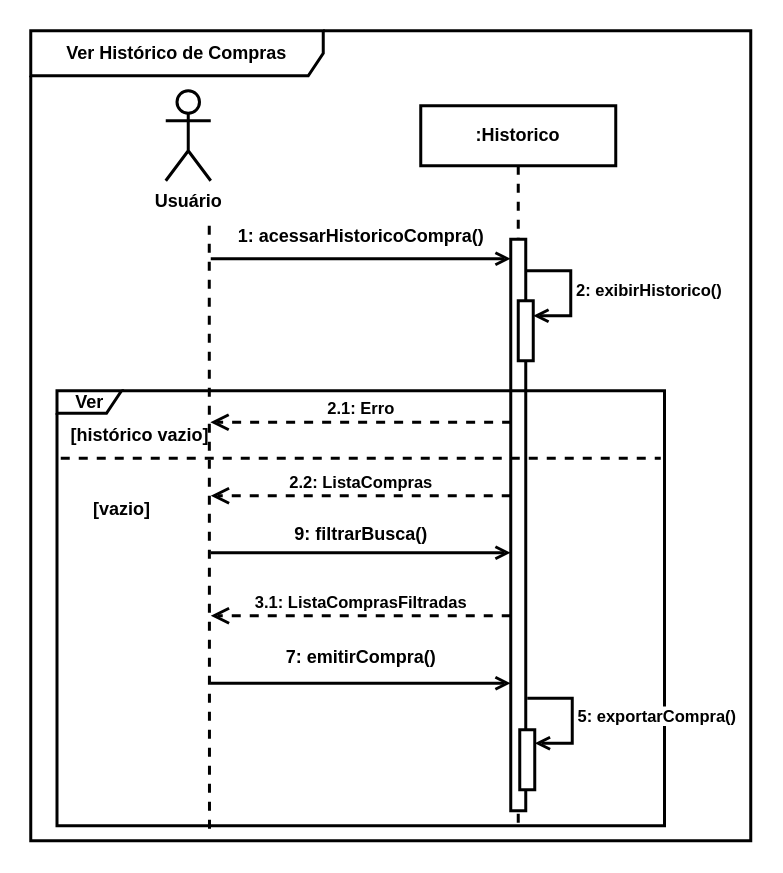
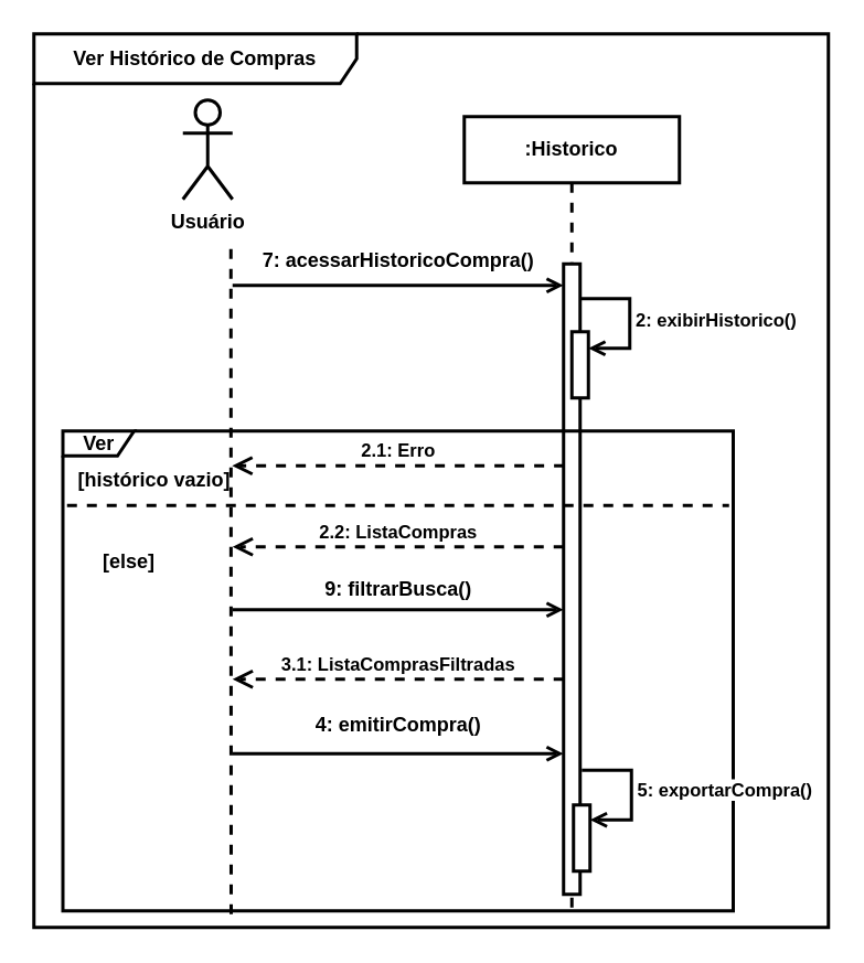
- <mxCell id="6" value="1: acessarHistoricoCompra()" style="text;html=1;align=center;verticalAlign=middle;resizable=0;points=[];autosize=1;strokeColor=none;fillColor=none;strokeWidth=2;fontStyle=1" vertex="1" parent="1"><mxGeometry x="150" y="142" width="180" height="30" as="geometry" /></mxCell>
+ <mxCell id="6" value="7: acessarHistoricoCompra()" style="text;html=1;align=center;verticalAlign=middle;resizable=0;points=[];autosize=1;strokeColor=none;fillColor=none;strokeWidth=2;fontStyle=1" vertex="1" parent="1"><mxGeometry x="150" y="142" width="180" height="30" as="geometry" /></mxCell>
- <mxCell id="11" value="[vazio]" style="line;strokeWidth=2;dashed=1;labelPosition=center;verticalLabelPosition=bottom;align=left;verticalAlign=top;spacingLeft=20;spacingTop=15;html=1;whiteSpace=wrap;fontStyle=1" vertex="1" parent="9"><mxGeometry x="2.5" y="40" width="400" height="10" as="geometry" /></mxCell>
+ <mxCell id="11" value="[else]" style="line;strokeWidth=2;dashed=1;labelPosition=center;verticalLabelPosition=bottom;align=left;verticalAlign=top;spacingLeft=20;spacingTop=15;html=1;whiteSpace=wrap;fontStyle=1" vertex="1" parent="9"><mxGeometry x="2.5" y="40" width="400" height="10" as="geometry" /></mxCell>
- <mxCell id="17" value="7: emitirCompra()" style="text;html=1;align=center;verticalAlign=middle;resizable=0;points=[];autosize=1;strokeColor=none;fillColor=none;strokeWidth=2;fontStyle=1" vertex="1" parent="9"><mxGeometry x="142.5" y="163" width="120" height="30" as="geometry" /></mxCell>
+ <mxCell id="17" value="4: emitirCompra()" style="text;html=1;align=center;verticalAlign=middle;resizable=0;points=[];autosize=1;strokeColor=none;fillColor=none;strokeWidth=2;fontStyle=1" vertex="1" parent="9"><mxGeometry x="142.5" y="163" width="120" height="30" as="geometry" /></mxCell>
